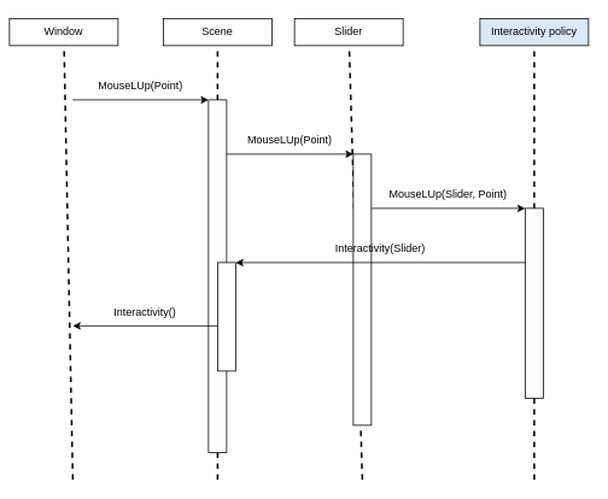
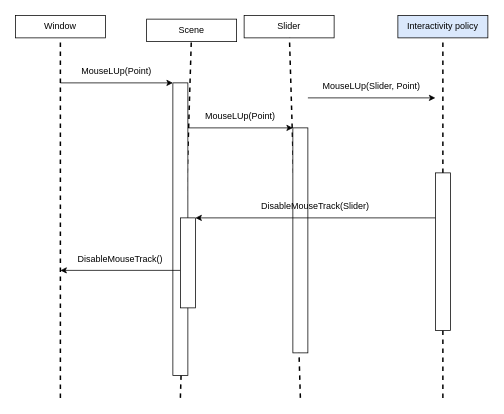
- <mxCell id="2" value="Window" style="rounded=0;whiteSpace=wrap;html=1;" parent="1" vertex="1"><mxGeometry x="10" y="20" width="120" height="30" as="geometry" /></mxCell>
+ <mxCell id="2" value="Window" style="rounded=0;whiteSpace=wrap;html=1;" parent="1" vertex="1"><mxGeometry x="20" y="20" width="120" height="30" as="geometry" /></mxCell>
- <mxCell id="3" value="Scene" style="rounded=0;whiteSpace=wrap;html=1;" parent="1" vertex="1"><mxGeometry x="180" y="20" width="120" height="30" as="geometry" /></mxCell>
+ <mxCell id="3" value="Scene" style="rounded=0;whiteSpace=wrap;html=1;" parent="1" vertex="1"><mxGeometry x="195" y="25" width="120" height="30" as="geometry" /></mxCell>
- <mxCell id="16" value="MouseLUp(Slider, Point)" style="text;html=1;align=center;verticalAlign=middle;whiteSpace=wrap;rounded=0;" parent="1" vertex="1"><mxGeometry x="410" y="200" width="170" height="30" as="geometry" /></mxCell>
+ <mxCell id="16" value="MouseLUp(Slider, Point)" style="text;html=1;align=center;verticalAlign=middle;whiteSpace=wrap;rounded=0;" parent="1" vertex="1"><mxGeometry x="410" y="100" width="170" height="30" as="geometry" /></mxCell>
- <mxCell id="18" value="Interactivity(Slider)" style="text;html=1;align=center;verticalAlign=middle;whiteSpace=wrap;rounded=0;" parent="1" vertex="1"><mxGeometry x="260" y="260" width="320" height="30" as="geometry" /></mxCell>
+ <mxCell id="18" value="DisableMouseTrack(Slider)" style="text;html=1;align=center;verticalAlign=middle;whiteSpace=wrap;rounded=0;" parent="1" vertex="1"><mxGeometry x="260" y="260" width="320" height="30" as="geometry" /></mxCell>
- <mxCell id="20" value="Interactivity()" style="text;html=1;align=center;verticalAlign=middle;whiteSpace=wrap;rounded=0;" parent="1" vertex="1"><mxGeometry x="80" y="330" width="160" height="30" as="geometry" /></mxCell>
+ <mxCell id="20" value="DisableMouseTrack()" style="text;html=1;align=center;verticalAlign=middle;whiteSpace=wrap;rounded=0;" parent="1" vertex="1"><mxGeometry x="80" y="330" width="160" height="30" as="geometry" /></mxCell>
